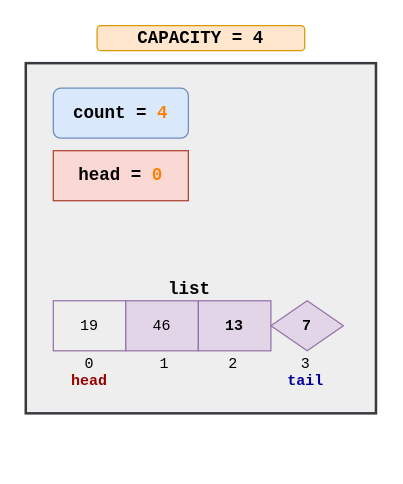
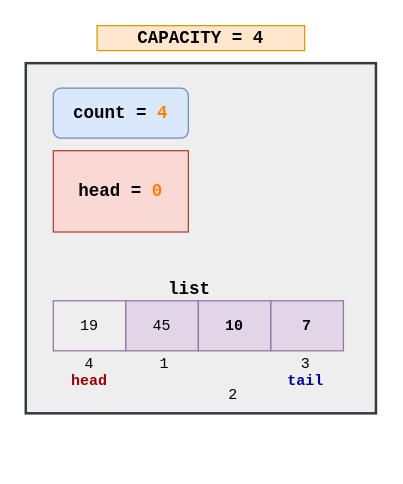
- <mxCell id="6" value="&lt;font style=&quot;font-size: 14px;&quot; face=&quot;Courier New&quot;&gt;&lt;b&gt;CAPACITY = 4&lt;/b&gt;&lt;/font&gt;" style="whiteSpace=wrap;html=1;fillColor=#ffe6cc;strokeColor=#d79b00;container=0;rounded=1;" parent="2" vertex="1"><mxGeometry x="57" width="166" height="20" as="geometry" /></mxCell>
+ <mxCell id="6" value="&lt;font style=&quot;font-size: 14px;&quot; face=&quot;Courier New&quot;&gt;&lt;b&gt;CAPACITY = 4&lt;/b&gt;&lt;/font&gt;" style="rounded=0;whiteSpace=wrap;html=1;fillColor=#ffe6cc;strokeColor=#d79b00;container=0;" parent="2" vertex="1"><mxGeometry x="57" width="166" height="20" as="geometry" /></mxCell>
- <mxCell id="5" value="&lt;font style=&quot;font-size: 14px;&quot; face=&quot;Courier New&quot;&gt;&lt;b&gt;head = &lt;font color=&quot;#ff8000&quot;&gt;0&lt;/font&gt;&lt;/b&gt;&lt;/font&gt;" style="rounded=0;whiteSpace=wrap;html=1;fillColor=#fad9d5;strokeColor=#ae4132;container=0;" parent="2" vertex="1"><mxGeometry x="22" y="100" width="108" height="40" as="geometry" /></mxCell>
+ <mxCell id="5" value="&lt;font style=&quot;font-size: 14px;&quot; face=&quot;Courier New&quot;&gt;&lt;b&gt;head = &lt;font color=&quot;#ff8000&quot;&gt;0&lt;/font&gt;&lt;/b&gt;&lt;/font&gt;" style="rounded=0;whiteSpace=wrap;html=1;fillColor=#fad9d5;strokeColor=#ae4132;container=0;" parent="2" vertex="1"><mxGeometry x="22" y="100" width="108" height="65" as="geometry" /></mxCell>
- <mxCell id="13" value="&lt;font style=&quot;font-size: 12px;&quot; face=&quot;Courier New&quot;&gt;46&lt;/font&gt;" style="rounded=0;whiteSpace=wrap;html=1;fillColor=#e1d5e7;strokeColor=#9673a6;container=0;" parent="2" vertex="1"><mxGeometry x="80" y="220" width="58" height="40" as="geometry" /></mxCell>
+ <mxCell id="13" value="&lt;font style=&quot;font-size: 12px;&quot; face=&quot;Courier New&quot;&gt;45&lt;/font&gt;" style="rounded=0;whiteSpace=wrap;html=1;fillColor=#e1d5e7;strokeColor=#9673a6;container=0;" parent="2" vertex="1"><mxGeometry x="80" y="220" width="58" height="40" as="geometry" /></mxCell>
- <mxCell id="14" value="&lt;font size=&quot;1&quot; face=&quot;Courier New&quot;&gt;&lt;b style=&quot;font-size: 12px;&quot;&gt;13&lt;/b&gt;&lt;/font&gt;" style="rounded=0;whiteSpace=wrap;html=1;fillColor=#e1d5e7;strokeColor=#9673a6;container=0;" parent="2" vertex="1"><mxGeometry x="138" y="220" width="58" height="40" as="geometry" /></mxCell>
+ <mxCell id="14" value="&lt;font size=&quot;1&quot; face=&quot;Courier New&quot;&gt;&lt;b style=&quot;font-size: 12px;&quot;&gt;10&lt;/b&gt;&lt;/font&gt;" style="rounded=0;whiteSpace=wrap;html=1;fillColor=#e1d5e7;strokeColor=#9673a6;container=0;" parent="2" vertex="1"><mxGeometry x="138" y="220" width="58" height="40" as="geometry" /></mxCell>
- <mxCell id="15" value="&lt;font size=&quot;1&quot; face=&quot;Courier New&quot;&gt;&lt;b style=&quot;font-size: 12px;&quot;&gt;7&lt;/b&gt;&lt;/font&gt;" style="rhombus;whiteSpace=wrap;html=1;fillColor=#e1d5e7;strokeColor=#9673a6;container=0;" parent="2" vertex="1"><mxGeometry x="196" y="220" width="58" height="40" as="geometry" /></mxCell>
+ <mxCell id="15" value="&lt;font size=&quot;1&quot; face=&quot;Courier New&quot;&gt;&lt;b style=&quot;font-size: 12px;&quot;&gt;7&lt;/b&gt;&lt;/font&gt;" style="rounded=0;whiteSpace=wrap;html=1;fillColor=#e1d5e7;strokeColor=#9673a6;container=0;" parent="2" vertex="1"><mxGeometry x="196" y="220" width="58" height="40" as="geometry" /></mxCell>
- <mxCell id="8" value="&lt;font face=&quot;Courier New&quot;&gt;0&lt;/font&gt;" style="text;html=1;align=center;verticalAlign=middle;whiteSpace=wrap;rounded=0;container=0;" parent="2" vertex="1"><mxGeometry x="41" y="260" width="20" height="20" as="geometry" /></mxCell>
+ <mxCell id="8" value="&lt;font face=&quot;Courier New&quot;&gt;4&lt;/font&gt;" style="text;html=1;align=center;verticalAlign=middle;whiteSpace=wrap;rounded=0;container=0;" parent="2" vertex="1"><mxGeometry x="41" y="260" width="20" height="20" as="geometry" /></mxCell>
- <mxCell id="10" value="&lt;font face=&quot;Courier New&quot;&gt;2&lt;/font&gt;" style="text;html=1;align=center;verticalAlign=middle;whiteSpace=wrap;rounded=0;container=0;" parent="2" vertex="1"><mxGeometry x="156" y="260" width="20" height="20" as="geometry" /></mxCell>
+ <mxCell id="10" value="&lt;font face=&quot;Courier New&quot;&gt;2&lt;/font&gt;" style="text;html=1;align=center;verticalAlign=middle;whiteSpace=wrap;rounded=0;container=0;" parent="2" vertex="1"><mxGeometry x="156" y="285" width="20" height="20" as="geometry" /></mxCell>
